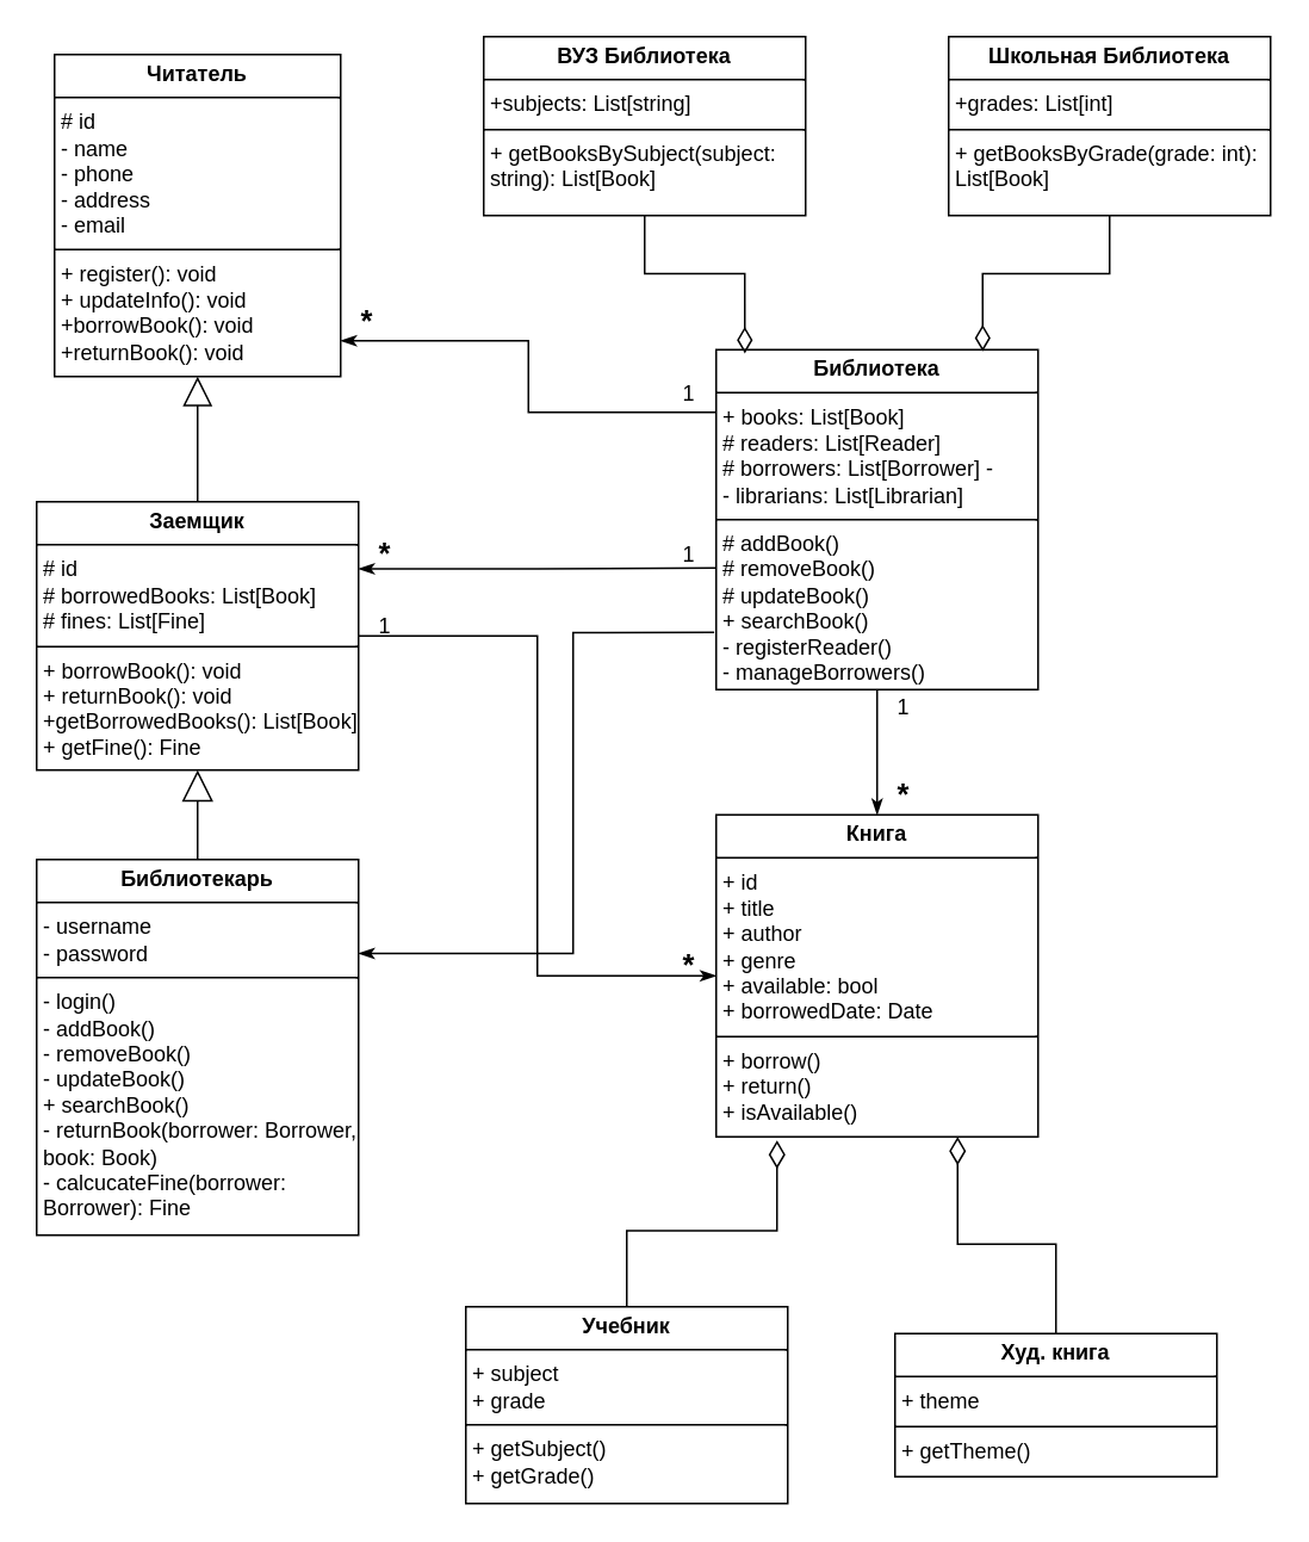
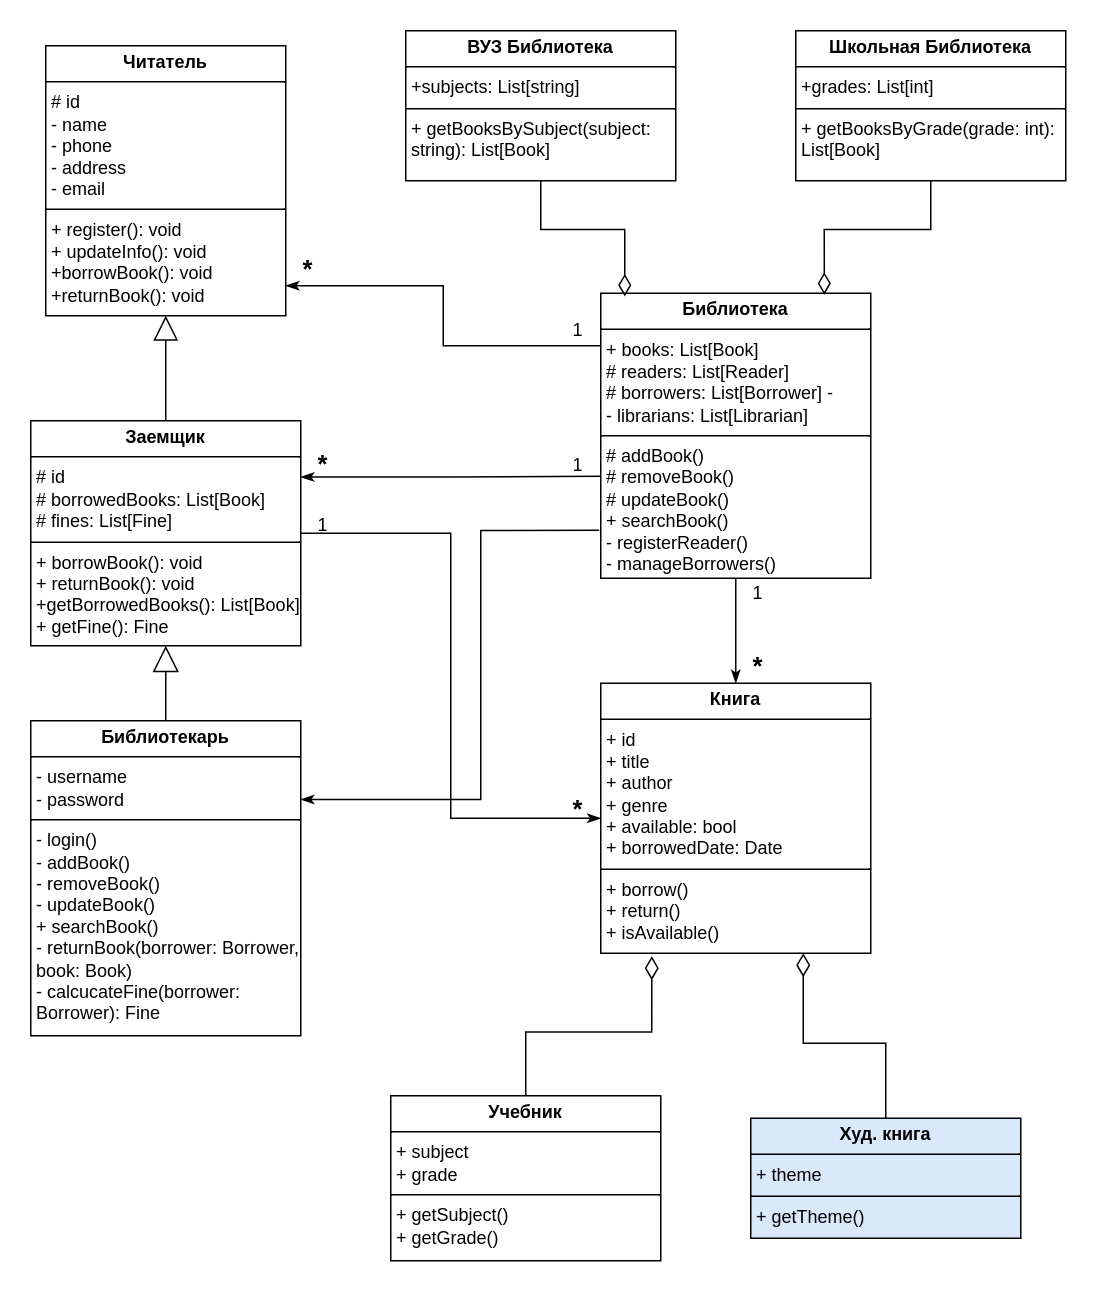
- <mxCell id="14" value="&lt;p style=&quot;margin:0px;margin-top:4px;text-align:center;&quot;&gt;&lt;b&gt;Худ. книга&lt;/b&gt;&lt;/p&gt;&lt;hr size=&quot;1&quot; style=&quot;border-style:solid;&quot;&gt;&lt;p style=&quot;margin:0px;margin-left:4px;&quot;&gt;+ theme&lt;/p&gt;&lt;hr size=&quot;1&quot; style=&quot;border-style:solid;&quot;&gt;&lt;p style=&quot;margin:0px;margin-left:4px;&quot;&gt;+ getTheme()&lt;/p&gt;" style="verticalAlign=top;align=left;overflow=fill;html=1;whiteSpace=wrap;" vertex="1" parent="1"><mxGeometry x="500" y="745" width="180" height="80" as="geometry" /></mxCell>
+ <mxCell id="14" value="&lt;p style=&quot;margin:0px;margin-top:4px;text-align:center;&quot;&gt;&lt;b&gt;Худ. книга&lt;/b&gt;&lt;/p&gt;&lt;hr size=&quot;1&quot; style=&quot;border-style:solid;&quot;&gt;&lt;p style=&quot;margin:0px;margin-left:4px;&quot;&gt;+ theme&lt;/p&gt;&lt;hr size=&quot;1&quot; style=&quot;border-style:solid;&quot;&gt;&lt;p style=&quot;margin:0px;margin-left:4px;&quot;&gt;+ getTheme()&lt;/p&gt;" style="verticalAlign=top;align=left;overflow=fill;html=1;whiteSpace=wrap;fillColor=#dae8fc;" vertex="1" parent="1"><mxGeometry x="500" y="745" width="180" height="80" as="geometry" /></mxCell>
